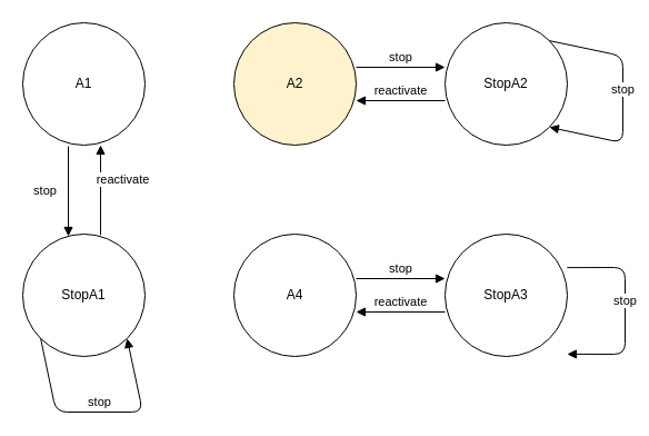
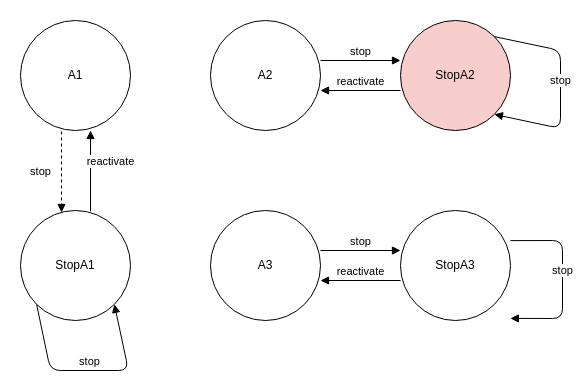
- <mxCell id="3" value="A2" style="ellipse;whiteSpace=wrap;html=1;fillColor=#fff2cc;" vertex="1" parent="1"><mxGeometry x="210" y="20" width="110" height="110" as="geometry" /></mxCell>
+ <mxCell id="3" value="A2" style="ellipse;whiteSpace=wrap;html=1;" vertex="1" parent="1"><mxGeometry x="210" y="20" width="110" height="110" as="geometry" /></mxCell>
- <mxCell id="6" value="StopA2" style="ellipse;whiteSpace=wrap;html=1;" vertex="1" parent="1"><mxGeometry x="400" y="20" width="110" height="110" as="geometry" /></mxCell>
+ <mxCell id="6" value="StopA2" style="ellipse;whiteSpace=wrap;html=1;fillColor=#f8cecc;" vertex="1" parent="1"><mxGeometry x="400" y="20" width="110" height="110" as="geometry" /></mxCell>
- <mxCell id="12" value="stop" style="html=1;verticalAlign=bottom;endArrow=block;exitX=0.373;exitY=1.009;exitDx=0;exitDy=0;exitPerimeter=0;entryX=0.373;entryY=0.018;entryDx=0;entryDy=0;entryPerimeter=0;" edge="1" parent="1" source="2" target="7"><mxGeometry x="0.21" y="-21" width="80" relative="1" as="geometry"><mxPoint x="60" y="190" as="sourcePoint" /><mxPoint x="140" y="190" as="targetPoint" /><mxPoint as="offset" /></mxGeometry></mxCell>
+ <mxCell id="12" value="stop" style="html=1;verticalAlign=bottom;endArrow=block;exitX=0.373;exitY=1.009;exitDx=0;exitDy=0;exitPerimeter=0;entryX=0.373;entryY=0.018;entryDx=0;entryDy=0;entryPerimeter=0;dashed=1;" edge="1" parent="1" source="2" target="7"><mxGeometry x="0.21" y="-21" width="80" relative="1" as="geometry"><mxPoint x="60" y="190" as="sourcePoint" /><mxPoint x="140" y="190" as="targetPoint" /><mxPoint as="offset" /></mxGeometry></mxCell>
- <mxCell id="4" value="A4" style="ellipse;whiteSpace=wrap;html=1;" vertex="1" parent="1"><mxGeometry x="210" y="210" width="110" height="110" as="geometry" /></mxCell>
+ <mxCell id="4" value="A3" style="ellipse;whiteSpace=wrap;html=1;" vertex="1" parent="1"><mxGeometry x="210" y="210" width="110" height="110" as="geometry" /></mxCell>
